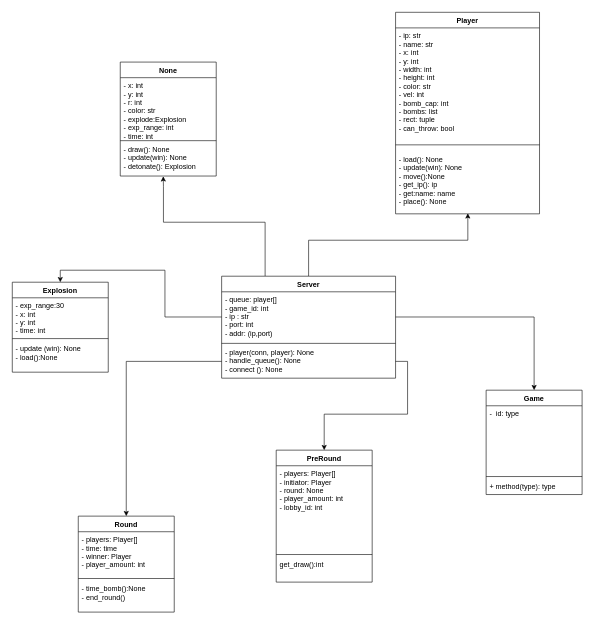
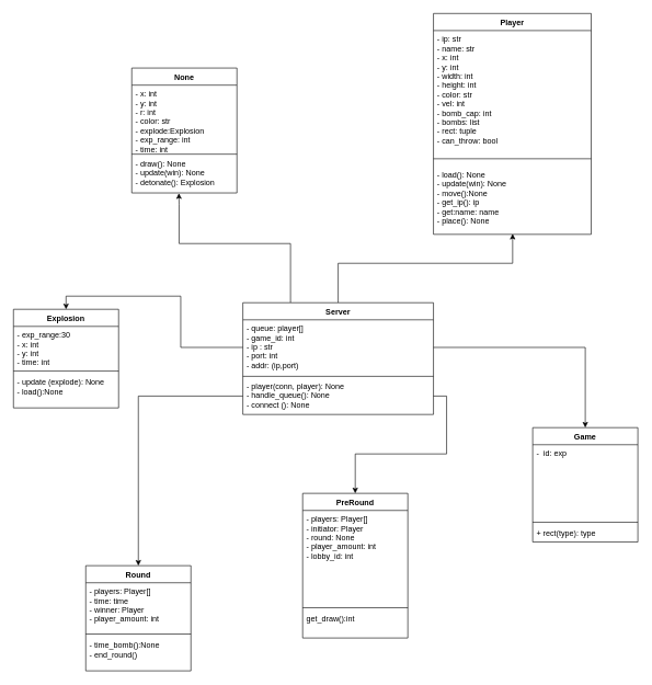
- <mxCell id="20" value="- update (win): None&#10;- load():None" style="text;strokeColor=none;fillColor=none;align=left;verticalAlign=top;spacingLeft=4;spacingRight=4;overflow=hidden;rotatable=0;points=[[0,0.5],[1,0.5]];portConstraint=eastwest;" vertex="1" parent="17"><mxGeometry y="98" width="160" height="52" as="geometry" /></mxCell>
+ <mxCell id="20" value="- update (explode): None&#10;- load():None" style="text;strokeColor=none;fillColor=none;align=left;verticalAlign=top;spacingLeft=4;spacingRight=4;overflow=hidden;rotatable=0;points=[[0,0.5],[1,0.5]];portConstraint=eastwest;" vertex="1" parent="17"><mxGeometry y="98" width="160" height="52" as="geometry" /></mxCell>
- <mxCell id="34" value="-  id: type" style="text;strokeColor=none;fillColor=none;align=left;verticalAlign=top;spacingLeft=4;spacingRight=4;overflow=hidden;rotatable=0;points=[[0,0.5],[1,0.5]];portConstraint=eastwest;" vertex="1" parent="33"><mxGeometry y="26" width="160" height="114" as="geometry" /></mxCell>
+ <mxCell id="34" value="-  id: exp" style="text;strokeColor=none;fillColor=none;align=left;verticalAlign=top;spacingLeft=4;spacingRight=4;overflow=hidden;rotatable=0;points=[[0,0.5],[1,0.5]];portConstraint=eastwest;" vertex="1" parent="33"><mxGeometry y="26" width="160" height="114" as="geometry" /></mxCell>
- <mxCell id="36" value="+ method(type): type" style="text;strokeColor=none;fillColor=none;align=left;verticalAlign=top;spacingLeft=4;spacingRight=4;overflow=hidden;rotatable=0;points=[[0,0.5],[1,0.5]];portConstraint=eastwest;" vertex="1" parent="33"><mxGeometry y="148" width="160" height="26" as="geometry" /></mxCell>
+ <mxCell id="36" value="+ rect(type): type" style="text;strokeColor=none;fillColor=none;align=left;verticalAlign=top;spacingLeft=4;spacingRight=4;overflow=hidden;rotatable=0;points=[[0,0.5],[1,0.5]];portConstraint=eastwest;" vertex="1" parent="33"><mxGeometry y="148" width="160" height="26" as="geometry" /></mxCell>
